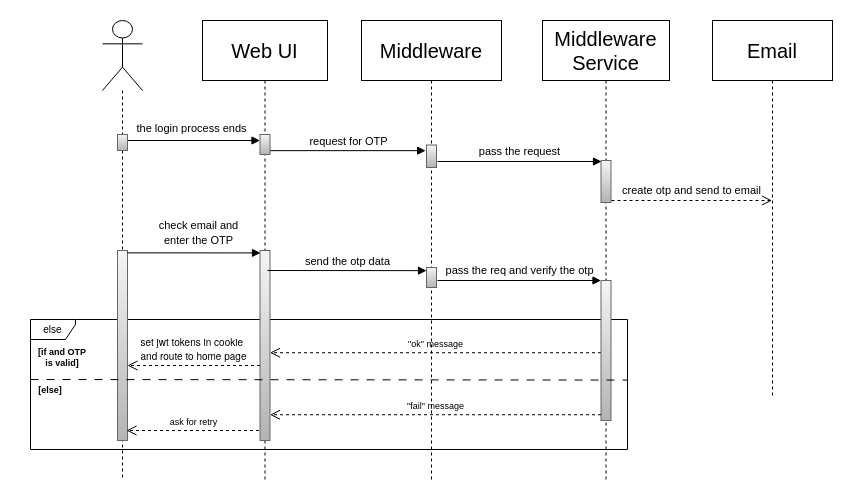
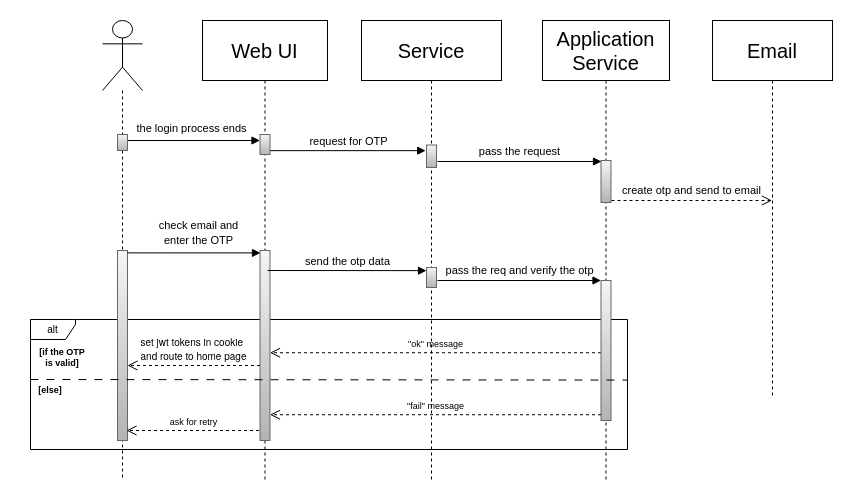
- <mxCell id="9" value="&lt;font style=&quot;&quot;&gt;&lt;font style=&quot;font-size: 20px;&quot;&gt;Middleware&lt;/font&gt;&lt;br&gt;&lt;/font&gt;" style="shape=umlLifeline;perimeter=lifelinePerimeter;whiteSpace=wrap;html=1;container=1;collapsible=0;recursiveResize=0;outlineConnect=0;size=60;" parent="1" vertex="1"><mxGeometry x="361" y="20" width="140" height="460" as="geometry" /></mxCell>
+ <mxCell id="9" value="&lt;font style=&quot;&quot;&gt;&lt;font style=&quot;font-size: 20px;&quot;&gt;Service&lt;/font&gt;&lt;br&gt;&lt;/font&gt;" style="shape=umlLifeline;perimeter=lifelinePerimeter;whiteSpace=wrap;html=1;container=1;collapsible=0;recursiveResize=0;outlineConnect=0;size=60;" parent="1" vertex="1"><mxGeometry x="361" y="20" width="140" height="460" as="geometry" /></mxCell>
- <mxCell id="15" value="&lt;font style=&quot;font-size: 20px;&quot;&gt;Middleware Service&lt;/font&gt;" style="shape=umlLifeline;perimeter=lifelinePerimeter;whiteSpace=wrap;html=1;container=1;collapsible=0;recursiveResize=0;outlineConnect=0;size=60;" parent="1" vertex="1"><mxGeometry x="542" y="20" width="127" height="460" as="geometry" /></mxCell>
+ <mxCell id="15" value="&lt;font style=&quot;font-size: 20px;&quot;&gt;Application Service&lt;/font&gt;" style="shape=umlLifeline;perimeter=lifelinePerimeter;whiteSpace=wrap;html=1;container=1;collapsible=0;recursiveResize=0;outlineConnect=0;size=60;" parent="1" vertex="1"><mxGeometry x="542" y="20" width="127" height="460" as="geometry" /></mxCell>
- <mxCell id="2" value="else" style="shape=umlFrame;whiteSpace=wrap;html=1;fontSize=10;width=45;height=20;" parent="1" vertex="1"><mxGeometry x="30" y="319" width="597" height="130" as="geometry" /></mxCell>
+ <mxCell id="2" value="alt" style="shape=umlFrame;whiteSpace=wrap;html=1;fontSize=10;width=45;height=20;" parent="1" vertex="1"><mxGeometry x="30" y="319" width="597" height="130" as="geometry" /></mxCell>
- <mxCell id="23" value="[if and OTP&lt;br&gt;is valid]" style="text;html=1;strokeColor=none;fillColor=none;align=center;verticalAlign=middle;whiteSpace=wrap;rounded=0;fontSize=9;fontStyle=1" parent="1" vertex="1"><mxGeometry x="32" y="342" width="60" height="30" as="geometry" /></mxCell>
+ <mxCell id="23" value="[if the OTP&lt;br&gt;is valid]" style="text;html=1;strokeColor=none;fillColor=none;align=center;verticalAlign=middle;whiteSpace=wrap;rounded=0;fontSize=9;fontStyle=1" parent="1" vertex="1"><mxGeometry x="32" y="342" width="60" height="30" as="geometry" /></mxCell>
